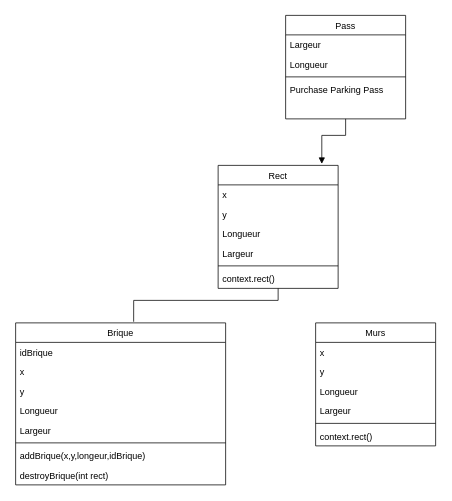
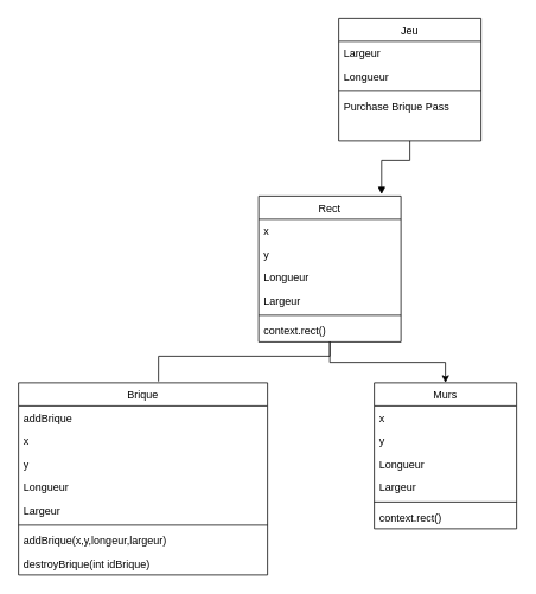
- <mxCell id="2" value="Pass" style="swimlane;fontStyle=0;align=center;verticalAlign=top;childLayout=stackLayout;horizontal=1;startSize=26;horizontalStack=0;resizeParent=1;resizeLast=0;collapsible=1;marginBottom=0;rounded=0;shadow=0;strokeWidth=1;" parent="1" vertex="1"><mxGeometry x="380" y="20" width="160" height="138" as="geometry"><mxRectangle x="230" y="140" width="160" height="26" as="alternateBounds" /></mxGeometry></mxCell>
+ <mxCell id="2" value="Jeu" style="swimlane;fontStyle=0;align=center;verticalAlign=top;childLayout=stackLayout;horizontal=1;startSize=26;horizontalStack=0;resizeParent=1;resizeLast=0;collapsible=1;marginBottom=0;rounded=0;shadow=0;strokeWidth=1;" parent="1" vertex="1"><mxGeometry x="380" y="20" width="160" height="138" as="geometry"><mxRectangle x="230" y="140" width="160" height="26" as="alternateBounds" /></mxGeometry></mxCell>
- <mxCell id="6" value="Purchase Parking Pass" style="text;align=left;verticalAlign=top;spacingLeft=4;spacingRight=4;overflow=hidden;rotatable=0;points=[[0,0.5],[1,0.5]];portConstraint=eastwest;" parent="2" vertex="1"><mxGeometry y="86" width="160" height="26" as="geometry" /></mxCell>
+ <mxCell id="6" value="Purchase Brique Pass" style="text;align=left;verticalAlign=top;spacingLeft=4;spacingRight=4;overflow=hidden;rotatable=0;points=[[0,0.5],[1,0.5]];portConstraint=eastwest;" parent="2" vertex="1"><mxGeometry y="86" width="160" height="26" as="geometry" /></mxCell>
+ <mxCell id="8" value="" style="edgeStyle=orthogonalEdgeStyle;rounded=0;orthogonalLoop=1;jettySize=auto;html=1;" edge="1" parent="1" source="10" target="17"><mxGeometry relative="1" as="geometry" /></mxCell>
- <mxCell id="25" value="idBrique" style="text;align=left;verticalAlign=top;spacingLeft=4;spacingRight=4;overflow=hidden;rotatable=0;points=[[0,0.5],[1,0.5]];portConstraint=eastwest;rounded=0;shadow=0;html=0;" vertex="1" parent="24"><mxGeometry y="26" width="280" height="26" as="geometry" /></mxCell>
+ <mxCell id="25" value="addBrique" style="text;align=left;verticalAlign=top;spacingLeft=4;spacingRight=4;overflow=hidden;rotatable=0;points=[[0,0.5],[1,0.5]];portConstraint=eastwest;rounded=0;shadow=0;html=0;" vertex="1" parent="24"><mxGeometry y="26" width="280" height="26" as="geometry" /></mxCell>
- <mxCell id="31" value="addBrique(x,y,longeur,idBrique)" style="text;align=left;verticalAlign=top;spacingLeft=4;spacingRight=4;overflow=hidden;rotatable=0;points=[[0,0.5],[1,0.5]];portConstraint=eastwest;rounded=0;shadow=0;html=0;" vertex="1" parent="24"><mxGeometry y="164" width="280" height="26" as="geometry" /></mxCell>
+ <mxCell id="31" value="addBrique(x,y,longeur,largeur)" style="text;align=left;verticalAlign=top;spacingLeft=4;spacingRight=4;overflow=hidden;rotatable=0;points=[[0,0.5],[1,0.5]];portConstraint=eastwest;rounded=0;shadow=0;html=0;" vertex="1" parent="24"><mxGeometry y="164" width="280" height="26" as="geometry" /></mxCell>
- <mxCell id="32" value="destroyBrique(int rect)" style="text;align=left;verticalAlign=top;spacingLeft=4;spacingRight=4;overflow=hidden;rotatable=0;points=[[0,0.5],[1,0.5]];portConstraint=eastwest;rounded=0;shadow=0;html=0;" vertex="1" parent="24"><mxGeometry y="190" width="280" height="26" as="geometry" /></mxCell>
+ <mxCell id="32" value="destroyBrique(int idBrique)" style="text;align=left;verticalAlign=top;spacingLeft=4;spacingRight=4;overflow=hidden;rotatable=0;points=[[0,0.5],[1,0.5]];portConstraint=eastwest;rounded=0;shadow=0;html=0;" vertex="1" parent="24"><mxGeometry y="190" width="280" height="26" as="geometry" /></mxCell>
